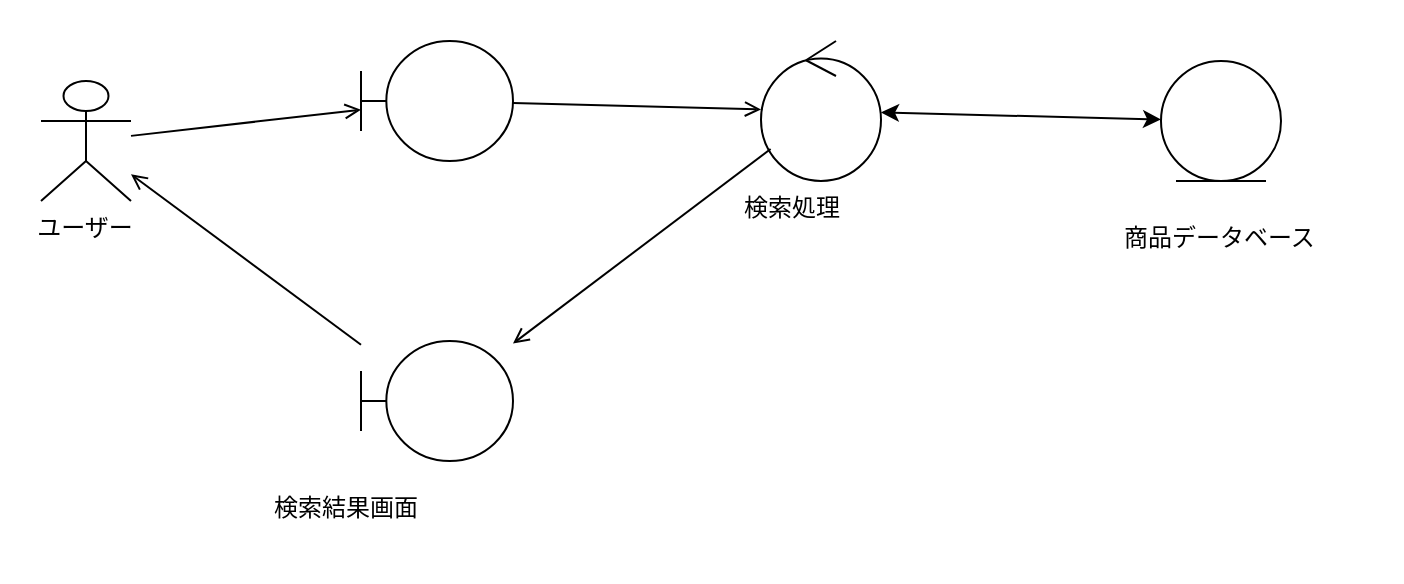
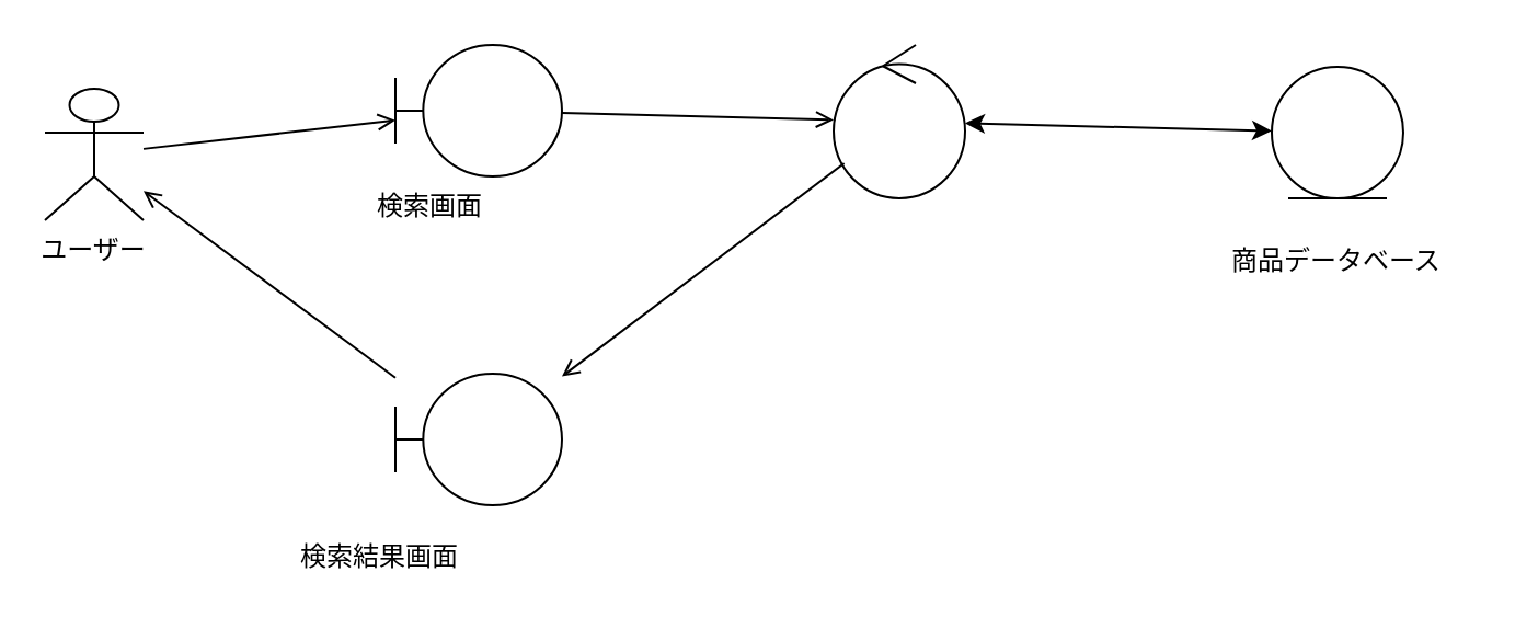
+ <mxCell id="4" value="検索画面" style="text;html=1;strokeColor=none;fillColor=none;" vertex="1" parent="1"><mxGeometry x="170" y="80" width="100" height="30" as="geometry" /></mxCell>
- <mxCell id="6" value="検索処理" style="text;html=1;strokeColor=none;fillColor=none;" vertex="1" parent="1"><mxGeometry x="370" y="90" width="80" height="30" as="geometry" /></mxCell>
